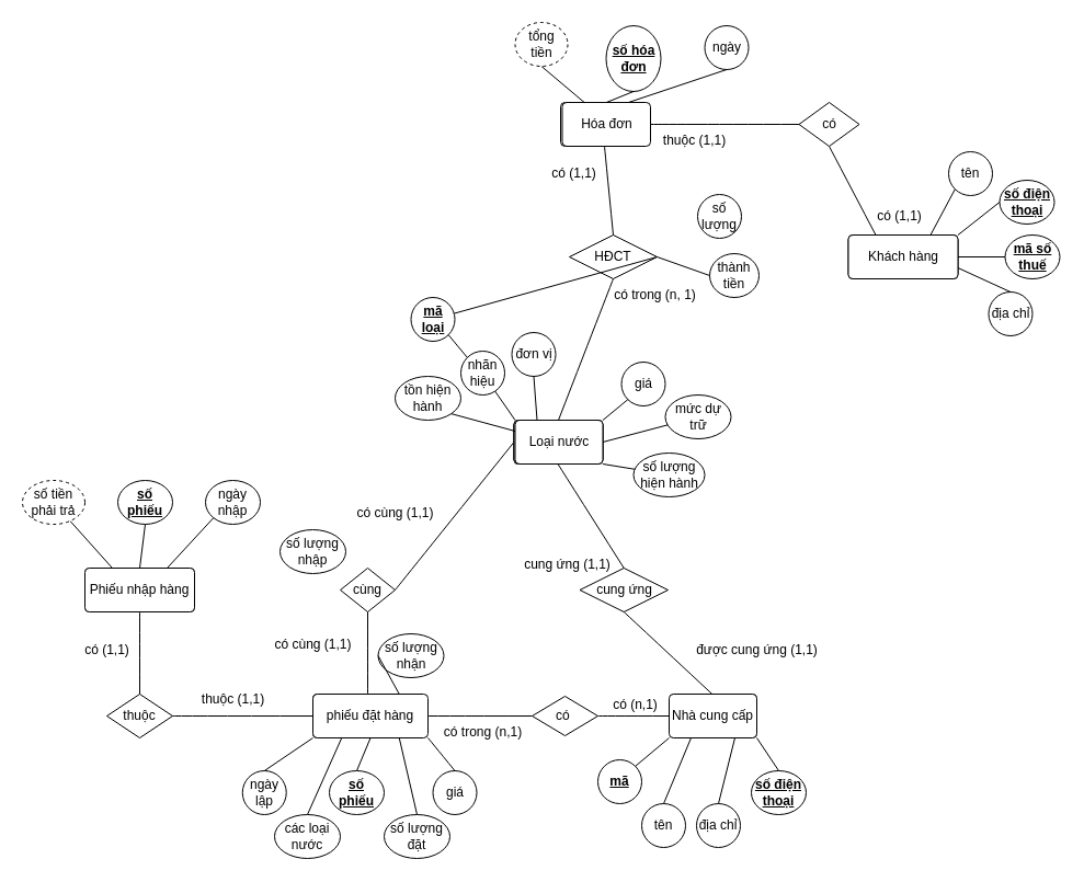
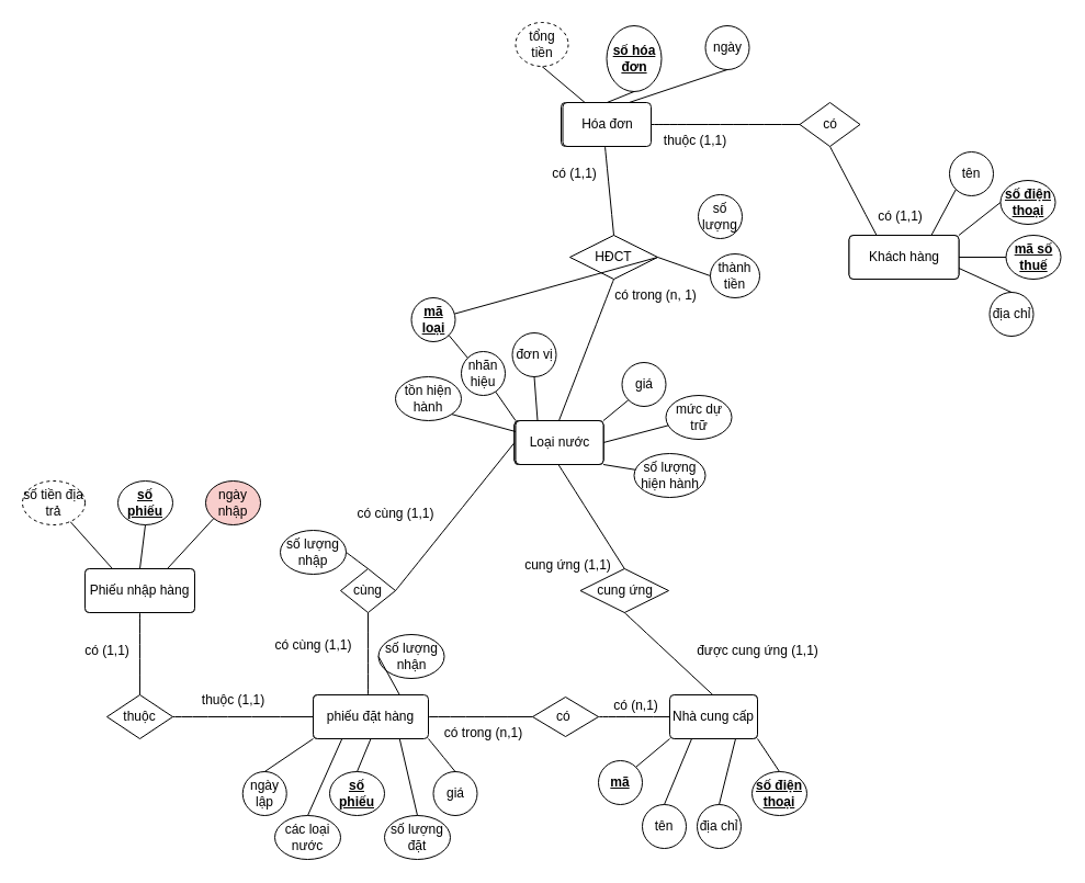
- <mxCell id="102" value="số tiền phải trả" style="ellipse;whiteSpace=wrap;html=1;align=center;dashed=1;" parent="1" vertex="1"><mxGeometry x="20" y="438" width="57" height="40" as="geometry" /></mxCell>
+ <mxCell id="102" value="số tiền địa trả" style="ellipse;whiteSpace=wrap;html=1;align=center;dashed=1;" parent="1" vertex="1"><mxGeometry x="20" y="438" width="57" height="40" as="geometry" /></mxCell>
- <mxCell id="98" value="ngày nhập" style="ellipse;whiteSpace=wrap;html=1;align=center;" parent="1" vertex="1"><mxGeometry x="187" y="438" width="50" height="40" as="geometry" /></mxCell>
+ <mxCell id="98" value="ngày nhập" style="ellipse;whiteSpace=wrap;html=1;align=center;fillColor=#f8cecc;" parent="1" vertex="1"><mxGeometry x="187" y="438" width="50" height="40" as="geometry" /></mxCell>
+ <mxCell id="47" value="" style="endArrow=none;html=1;rounded=0;startSize=14;endSize=14;sourcePerimeterSpacing=8;targetPerimeterSpacing=8;curved=1;entryX=0.5;entryY=0;entryDx=0;entryDy=0;exitX=1;exitY=0.5;exitDx=0;exitDy=0;" parent="1" source="46" target="24" edge="1"><mxGeometry relative="1" as="geometry"><mxPoint x="290" y="253" as="sourcePoint" /><mxPoint x="450" y="253" as="targetPoint" /></mxGeometry></mxCell>
